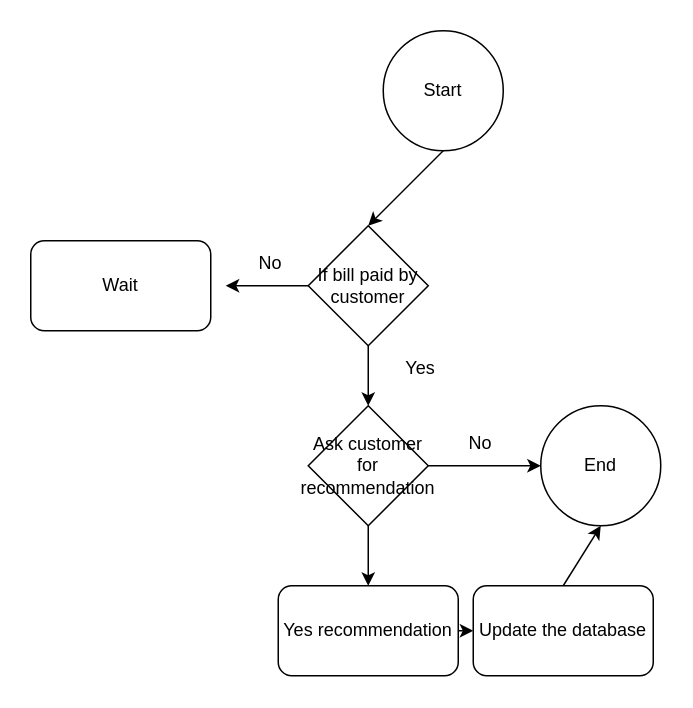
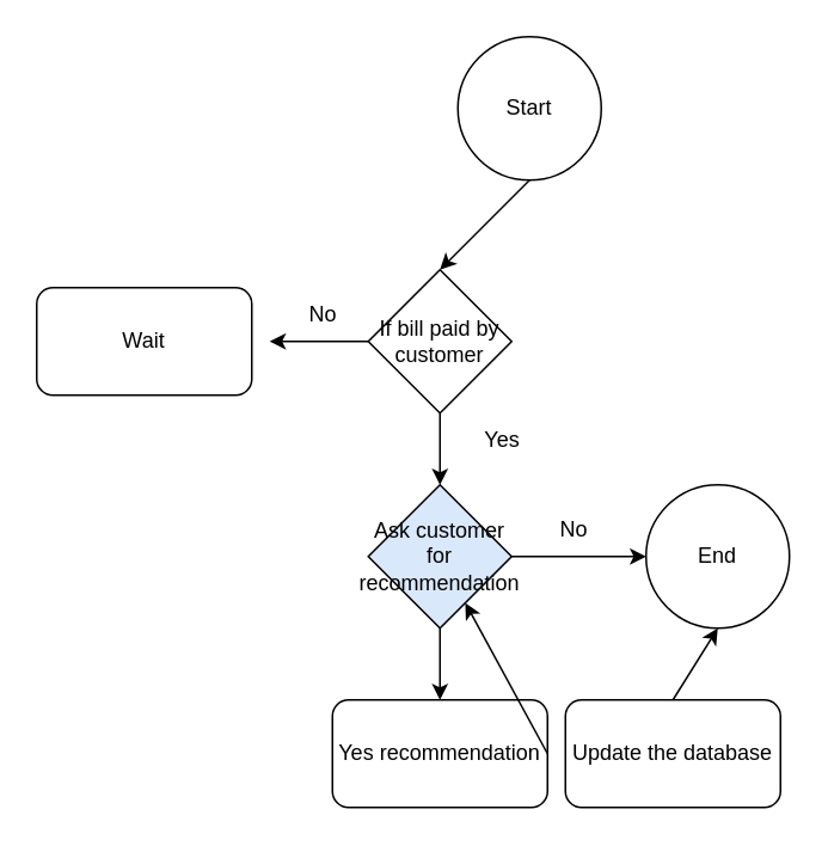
- <mxCell id="10" value="Ask customer for recommendation" style="rhombus;whiteSpace=wrap;html=1;" vertex="1" parent="1"><mxGeometry x="205" y="270" width="80" height="80" as="geometry" /></mxCell>
+ <mxCell id="10" value="Ask customer for recommendation" style="rhombus;whiteSpace=wrap;html=1;fillColor=#dae8fc;" vertex="1" parent="1"><mxGeometry x="205" y="270" width="80" height="80" as="geometry" /></mxCell>
- <mxCell id="17" value="" style="endArrow=classic;html=1;rounded=0;entryX=0;entryY=0.5;entryDx=0;entryDy=0;exitX=1;exitY=0.5;exitDx=0;exitDy=0;" edge="1" parent="1" source="15" target="16"><mxGeometry width="50" height="50" relative="1" as="geometry"><mxPoint x="260" y="270" as="sourcePoint" /><mxPoint x="310" y="220" as="targetPoint" /></mxGeometry></mxCell>
+ <mxCell id="17" value="" style="endArrow=classic;html=1;rounded=0;exitX=1;exitY=0.5;exitDx=0;exitDy=0;" edge="1" parent="1" source="15" target="10"><mxGeometry width="50" height="50" relative="1" as="geometry"><mxPoint x="260" y="270" as="sourcePoint" /><mxPoint x="310" y="220" as="targetPoint" /></mxGeometry></mxCell>
